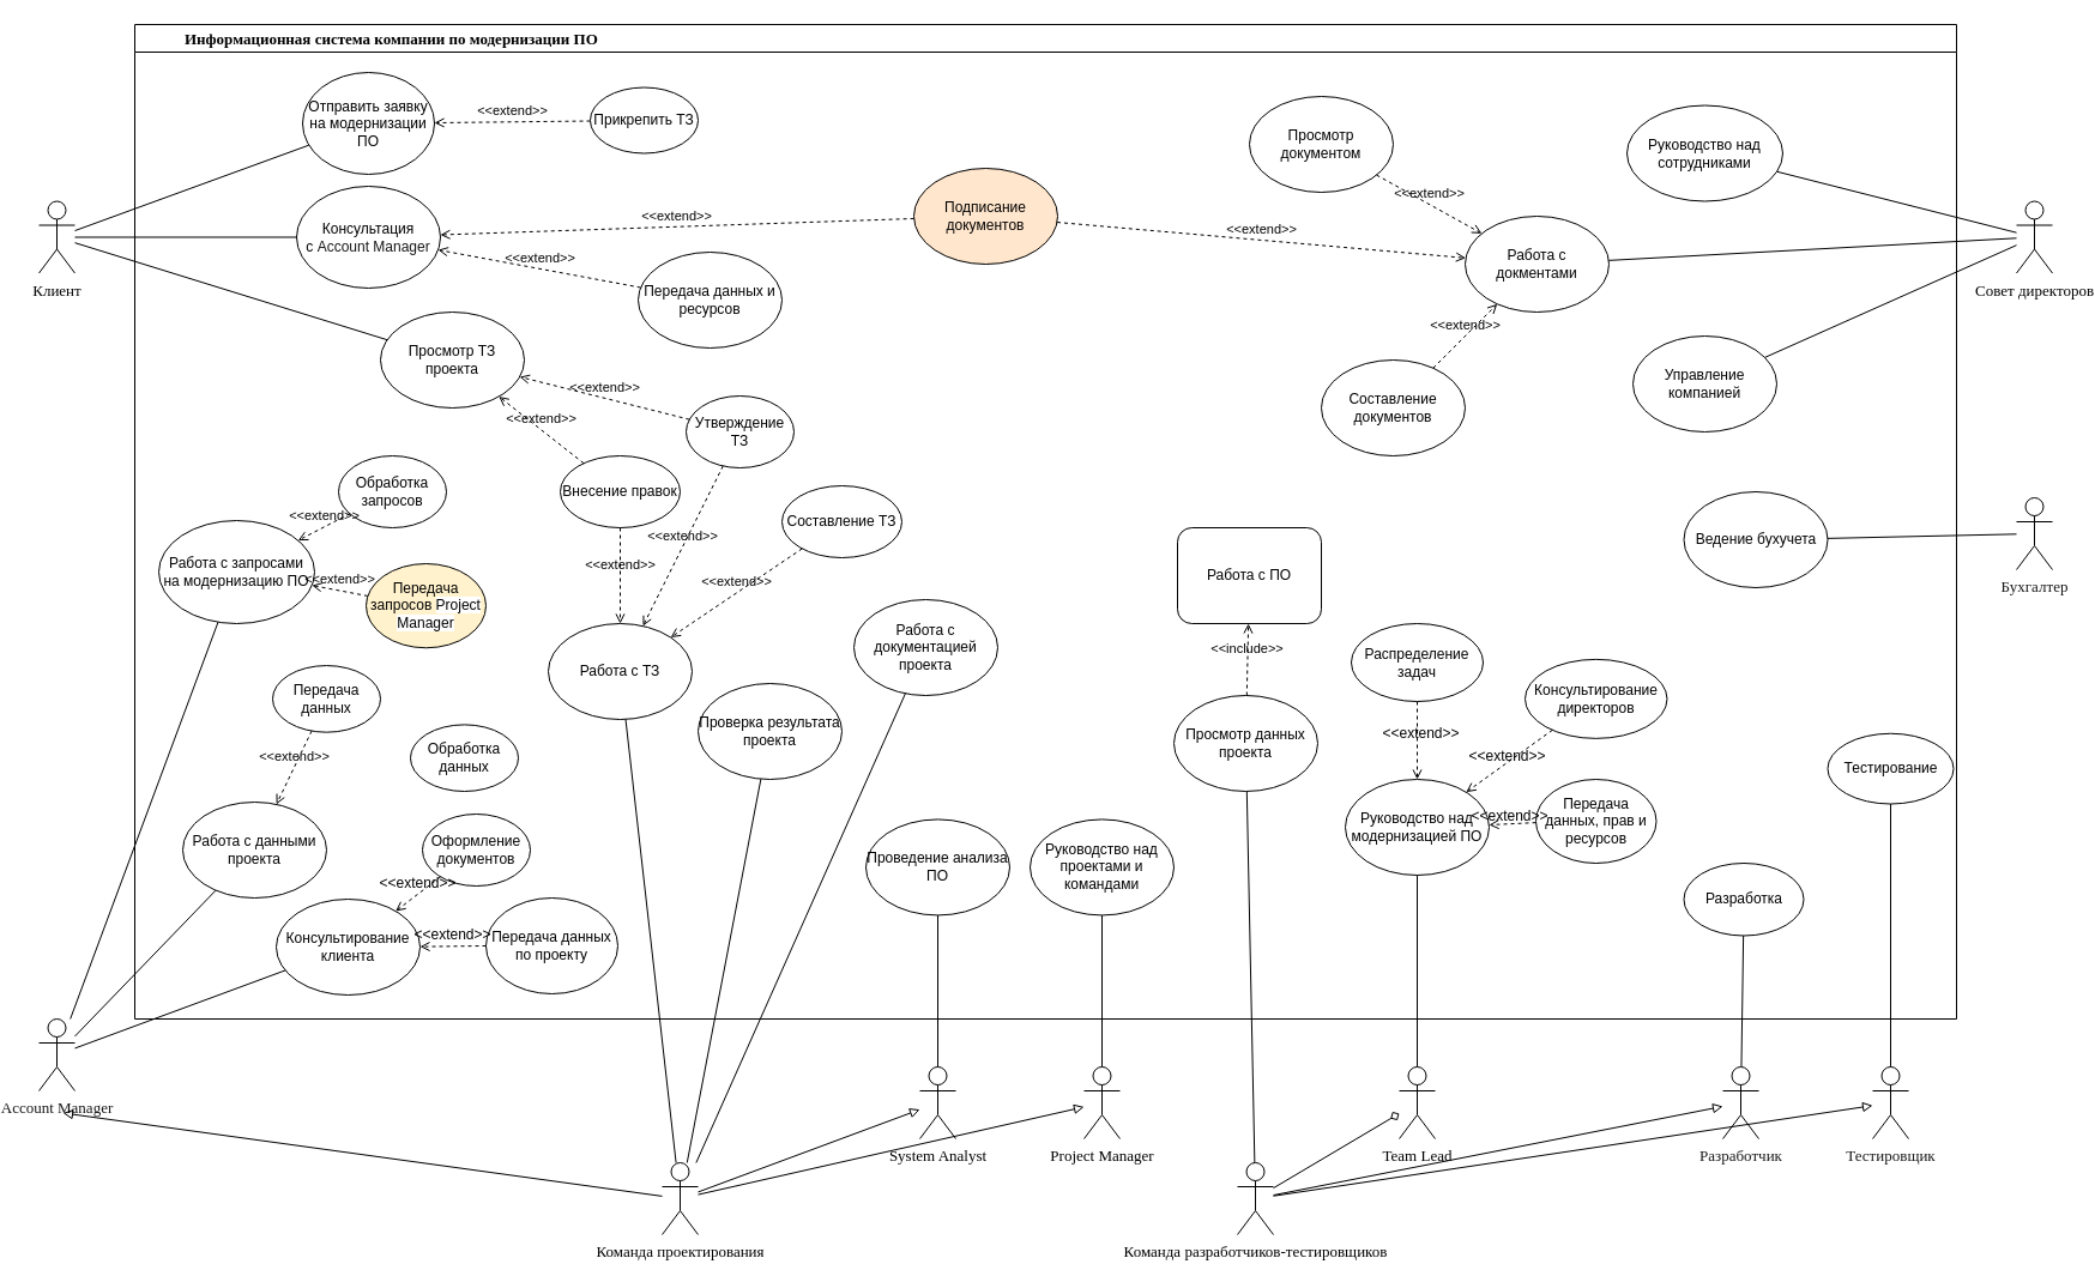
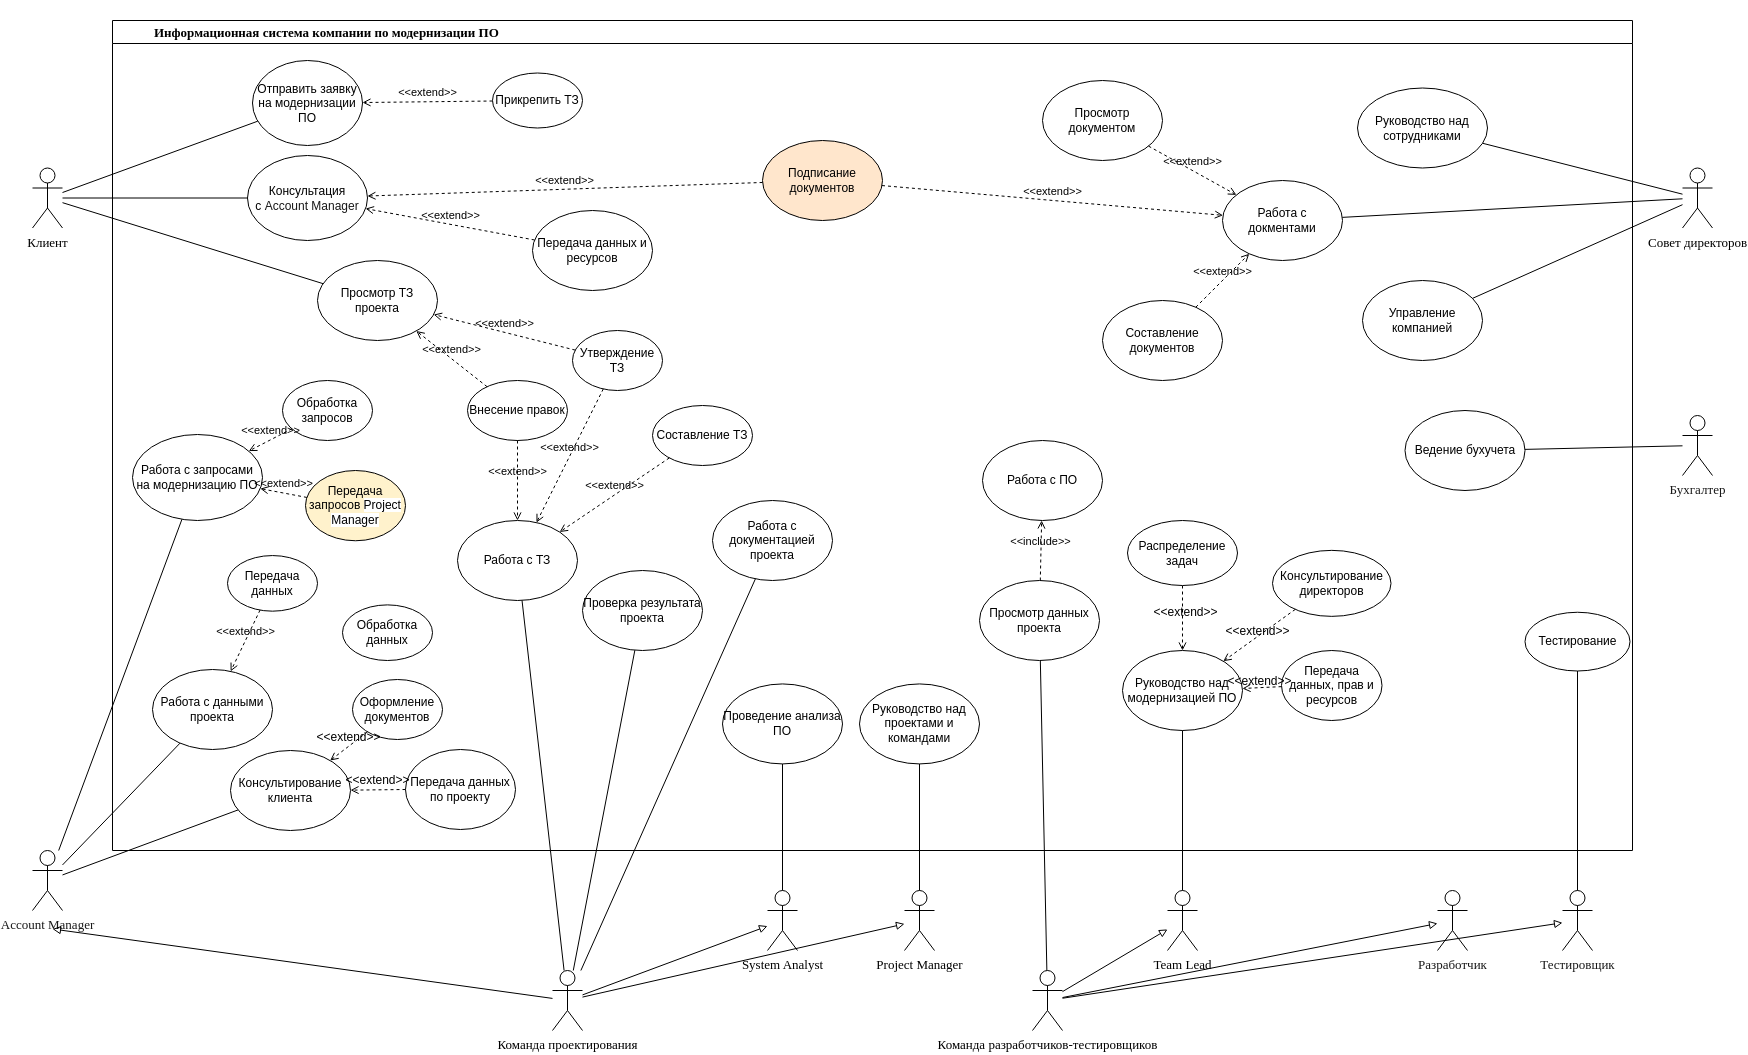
- <mxCell id="25" value="Работа с ПО" style="whiteSpace=wrap;html=1;fontFamily=Helvetica;fontSize=12;rounded=1;" parent="2" vertex="1"><mxGeometry x="870" y="420" width="120" height="80" as="geometry" /></mxCell>
+ <mxCell id="25" value="Работа с ПО" style="ellipse;whiteSpace=wrap;html=1;fontFamily=Helvetica;fontSize=12;" parent="2" vertex="1"><mxGeometry x="870" y="420" width="120" height="80" as="geometry" /></mxCell>
- <mxCell id="57" value="Разработка" style="ellipse;whiteSpace=wrap;html=1;fontFamily=Helvetica;fontSize=12;fontColor=#000000;" parent="2" vertex="1"><mxGeometry x="1292.5" y="700" width="100" height="60.5" as="geometry" /></mxCell>
- <mxCell id="94" value="" style="endArrow=none;html=1;rounded=0;fontFamily=Helvetica;fontSize=12;fontColor=#000000;" parent="1" source="95" target="57" edge="1"><mxGeometry width="50" height="50" relative="1" as="geometry"><mxPoint x="2196" y="464.63" as="sourcePoint" /><mxPoint x="2715" y="514.38" as="targetPoint" /></mxGeometry></mxCell>
- <mxCell id="82" value="" style="endArrow=diamond;html=1;rounded=0;fontSize=12;endFill=0;" parent="1" source="81" target="86" edge="1"><mxGeometry width="50" height="50" relative="1" as="geometry"><mxPoint x="2385" y="827.185" as="sourcePoint" /><mxPoint x="2515" y="673.825" as="targetPoint" /></mxGeometry></mxCell>
+ <mxCell id="82" value="" style="endArrow=block;html=1;rounded=0;fontSize=12;endFill=0;" parent="1" source="81" target="86" edge="1"><mxGeometry width="50" height="50" relative="1" as="geometry"><mxPoint x="2385" y="827.185" as="sourcePoint" /><mxPoint x="2515" y="673.825" as="targetPoint" /></mxGeometry></mxCell>
